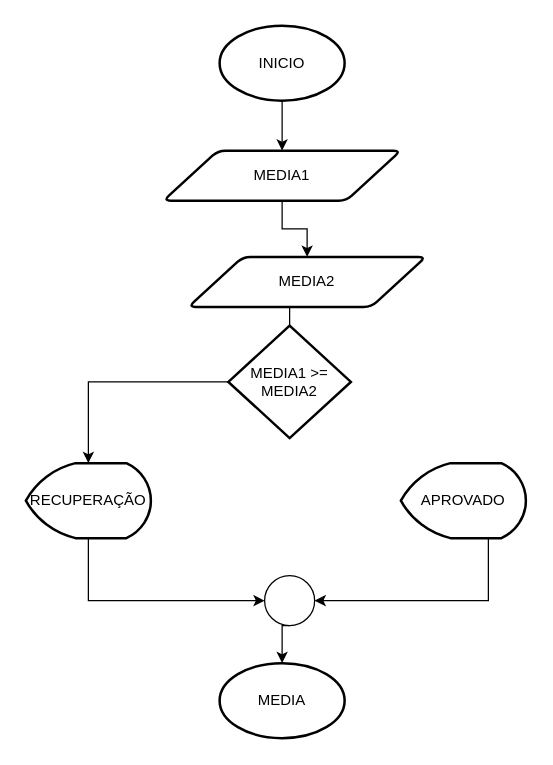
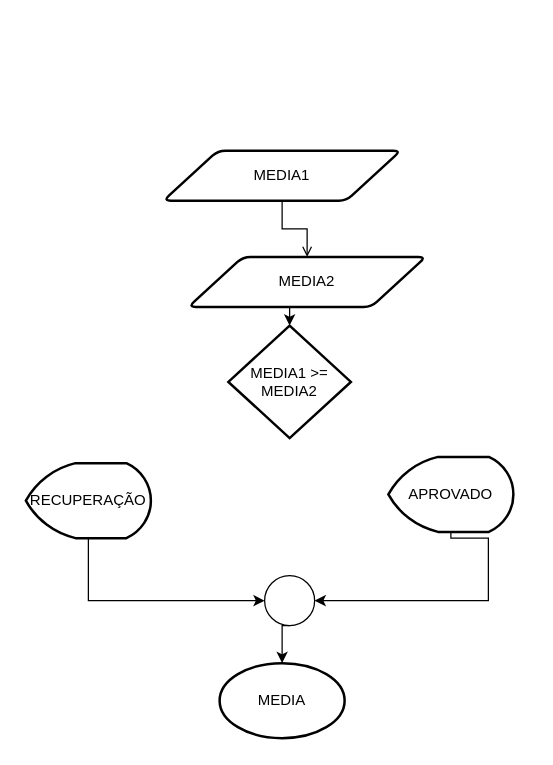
- <mxCell id="4" value="INICIO" style="strokeWidth=2;html=1;shape=mxgraph.flowchart.start_1;whiteSpace=wrap;" vertex="1" parent="1"><mxGeometry x="175" y="20" width="100" height="60" as="geometry" /></mxCell>
- <mxCell id="3" style="edgeStyle=orthogonalEdgeStyle;rounded=0;orthogonalLoop=1;jettySize=auto;html=1;exitX=0.5;exitY=1;exitDx=0;exitDy=0;exitPerimeter=0;entryX=0.5;entryY=0;entryDx=0;entryDy=0;" edge="1" parent="1" source="4" target="6"><mxGeometry relative="1" as="geometry" /></mxCell>
- <mxCell id="5" style="edgeStyle=orthogonalEdgeStyle;rounded=0;orthogonalLoop=1;jettySize=auto;html=1;exitX=0.5;exitY=1;exitDx=0;exitDy=0;entryX=0.5;entryY=0;entryDx=0;entryDy=0;" edge="1" parent="1" source="6" target="7"><mxGeometry relative="1" as="geometry" /></mxCell>
+ <mxCell id="5" style="edgeStyle=orthogonalEdgeStyle;rounded=0;orthogonalLoop=1;jettySize=auto;html=1;exitX=0.5;exitY=1;exitDx=0;exitDy=0;entryX=0.5;entryY=0;entryDx=0;entryDy=0;endArrow=open;" edge="1" parent="1" source="6" target="7"><mxGeometry relative="1" as="geometry" /></mxCell>
- <mxCell id="12" style="edgeStyle=orthogonalEdgeStyle;rounded=0;orthogonalLoop=1;jettySize=auto;html=1;exitX=0.5;exitY=1;exitDx=0;exitDy=0;entryX=0.5;entryY=0;entryDx=0;entryDy=0;entryPerimeter=0;endArrow=none;" edge="1" parent="1" source="7" target="8"><mxGeometry relative="1" as="geometry" /></mxCell>
+ <mxCell id="12" style="edgeStyle=orthogonalEdgeStyle;rounded=0;orthogonalLoop=1;jettySize=auto;html=1;exitX=0.5;exitY=1;exitDx=0;exitDy=0;entryX=0.5;entryY=0;entryDx=0;entryDy=0;entryPerimeter=0;" edge="1" parent="1" source="7" target="8"><mxGeometry relative="1" as="geometry" /></mxCell>
- <mxCell id="11" style="edgeStyle=orthogonalEdgeStyle;rounded=0;orthogonalLoop=1;jettySize=auto;html=1;exitX=0;exitY=0.5;exitDx=0;exitDy=0;exitPerimeter=0;entryX=0.5;entryY=0;entryDx=0;entryDy=0;entryPerimeter=0;" edge="1" parent="1" source="8" target="9"><mxGeometry relative="1" as="geometry" /></mxCell>
- <mxCell id="10" value="APROVADO" style="strokeWidth=2;html=1;shape=mxgraph.flowchart.display;whiteSpace=wrap;" vertex="1" parent="1"><mxGeometry x="320" y="370" width="100" height="60" as="geometry" /></mxCell>
+ <mxCell id="10" value="APROVADO" style="strokeWidth=2;html=1;shape=mxgraph.flowchart.display;whiteSpace=wrap;" vertex="1" parent="1"><mxGeometry x="310" y="365" width="100" height="60" as="geometry" /></mxCell>
